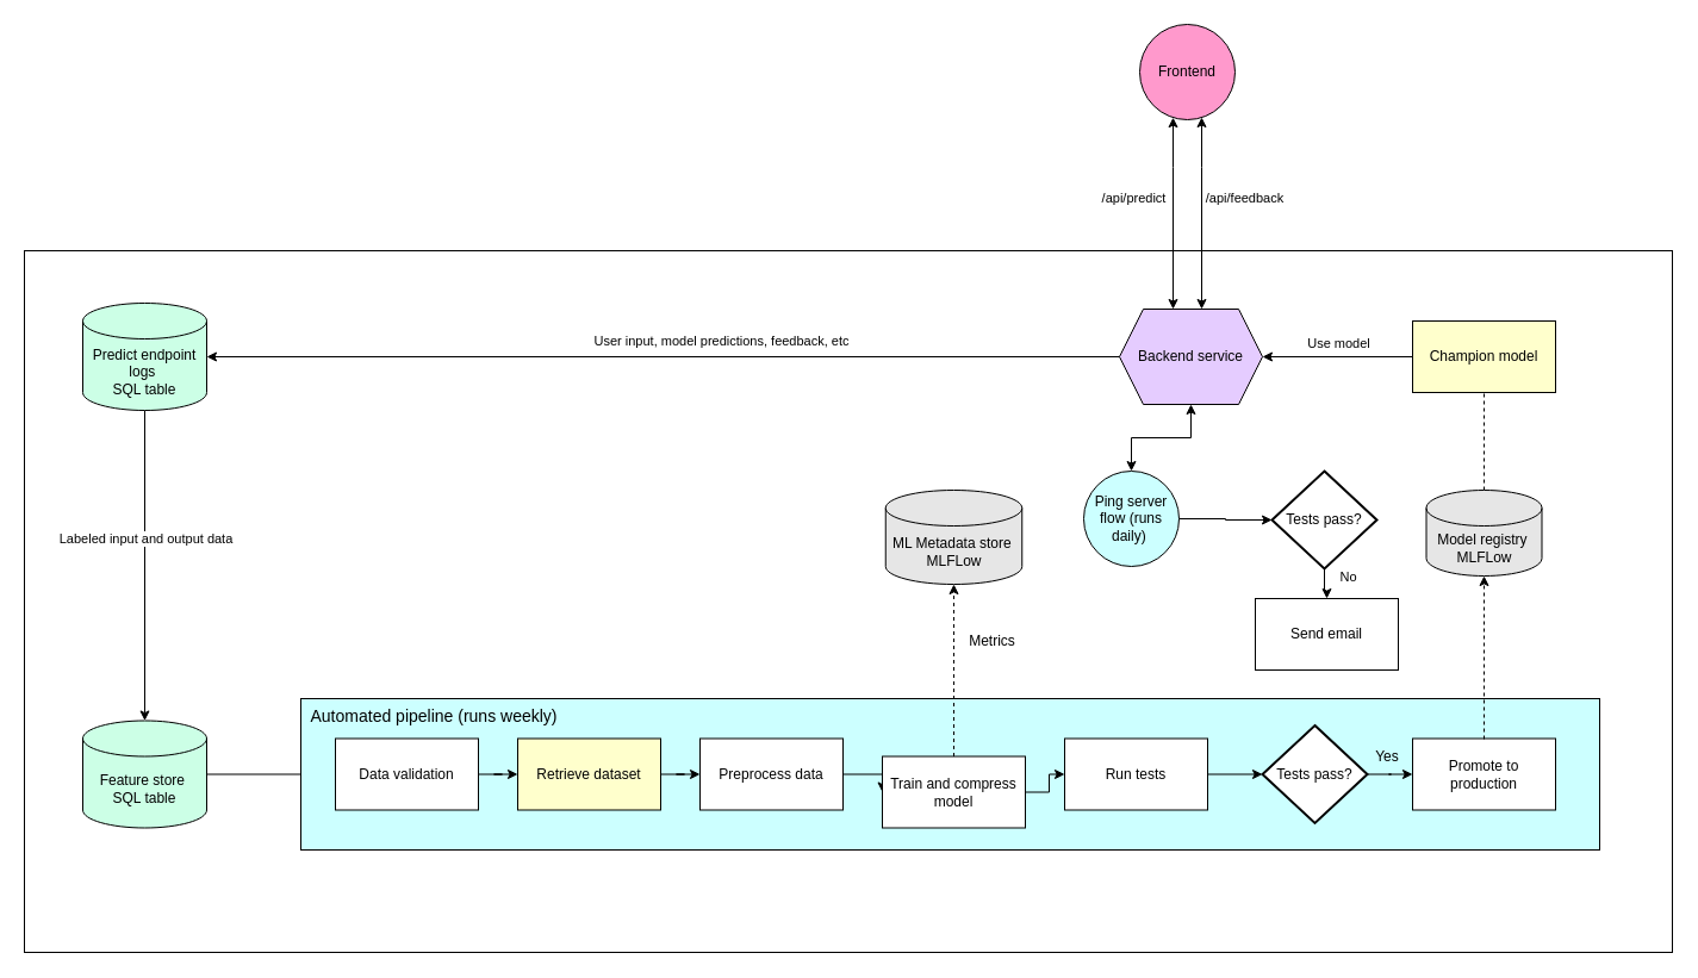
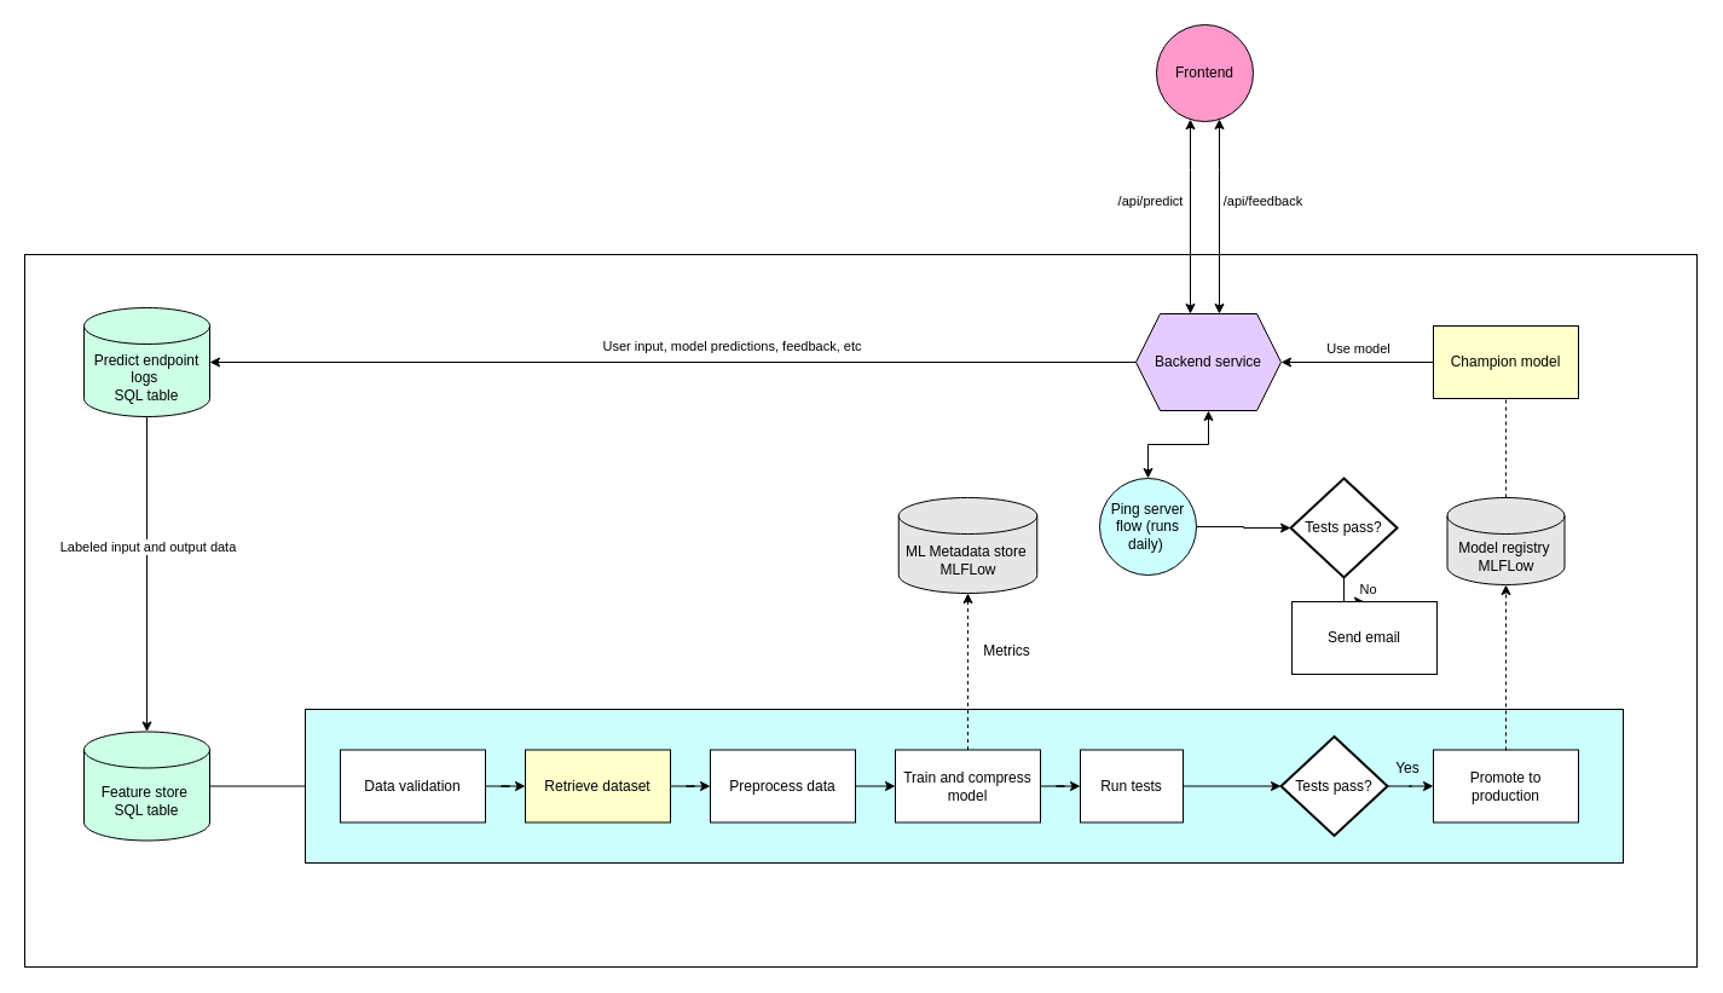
- <mxCell id="46" value="Send email" style="rounded=0;whiteSpace=wrap;html=1;" vertex="1" parent="1"><mxGeometry x="1053" y="502" width="120" height="60" as="geometry" /></mxCell>
+ <mxCell id="46" value="Send email" style="rounded=0;whiteSpace=wrap;html=1;" vertex="1" parent="1"><mxGeometry x="1068" y="497" width="120" height="60" as="geometry" /></mxCell>
- <mxCell id="16" value="&lt;font style=&quot;font-size: 14px;&quot;&gt;Automated pipeline (runs weekly)&lt;/font&gt;" style="text;html=1;strokeColor=none;fillColor=none;align=center;verticalAlign=middle;whiteSpace=wrap;rounded=0;" vertex="1" parent="1"><mxGeometry x="257" y="586" width="214" height="30" as="geometry" /></mxCell>
- <mxCell id="15" value="Run tests" style="rounded=0;whiteSpace=wrap;html=1;" vertex="1" parent="1"><mxGeometry x="893" y="619.5" width="120" height="60" as="geometry" /></mxCell>
+ <mxCell id="15" value="Run tests" style="rounded=0;whiteSpace=wrap;html=1;" vertex="1" parent="1"><mxGeometry x="893" y="619.5" width="85" height="60" as="geometry" /></mxCell>
- <mxCell id="13" value="Train and compress model" style="rounded=0;whiteSpace=wrap;html=1;" vertex="1" parent="1"><mxGeometry x="740" y="634.5" width="120" height="60" as="geometry" /></mxCell>
+ <mxCell id="13" value="Train and compress model" style="rounded=0;whiteSpace=wrap;html=1;" vertex="1" parent="1"><mxGeometry x="740" y="619.5" width="120" height="60" as="geometry" /></mxCell>
